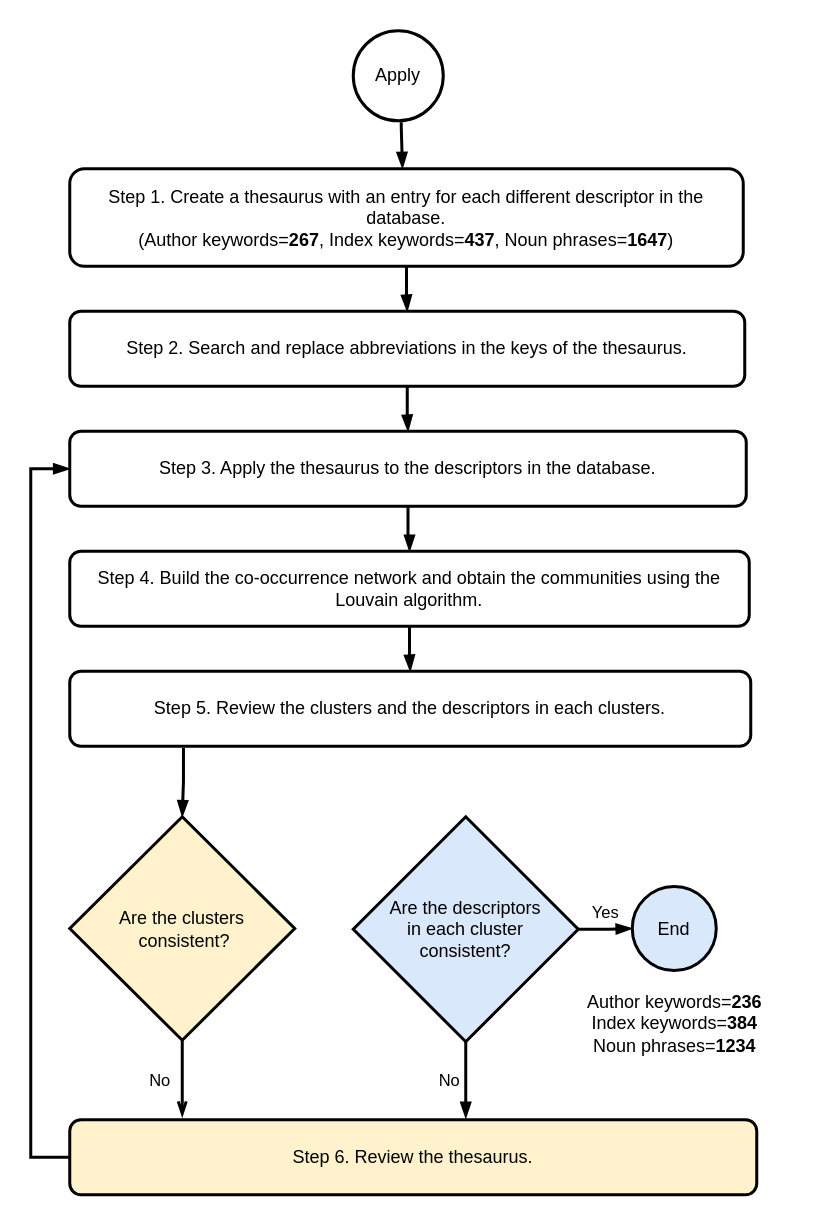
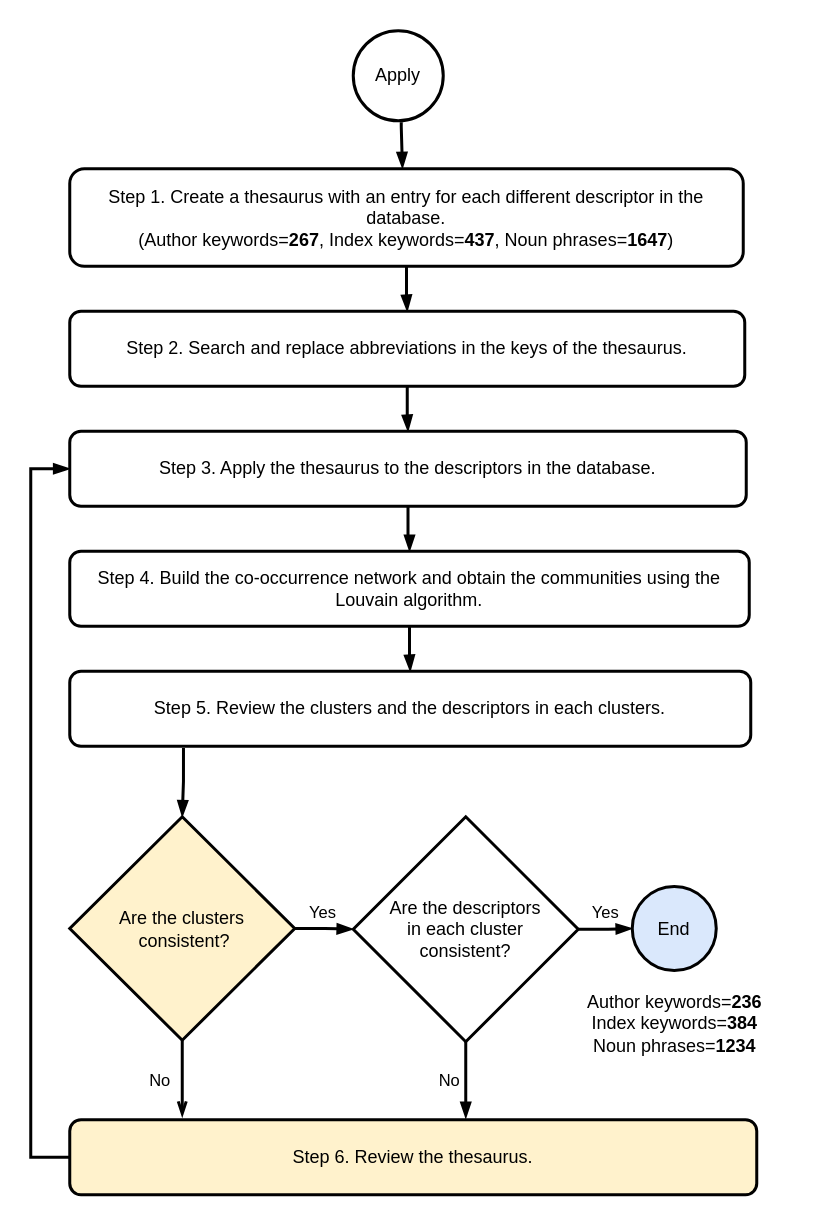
+ <mxCell id="14" style="edgeStyle=orthogonalEdgeStyle;rounded=0;orthogonalLoop=1;jettySize=auto;html=1;entryX=0;entryY=0.5;entryDx=0;entryDy=0;strokeColor=#000000;endArrow=blockThin;endFill=1;strokeWidth=2;" parent="1" source="12" target="13" edge="1"><mxGeometry relative="1" as="geometry" /></mxCell>
+ <mxCell id="15" value="Yes&amp;nbsp;" style="edgeLabel;html=1;align=center;verticalAlign=middle;resizable=0;points=[];fontColor=#000000;labelBackgroundColor=none;" parent="14" vertex="1" connectable="0"><mxGeometry x="0.121" y="1" relative="1" as="geometry"><mxPoint x="-2" y="-11" as="offset" /></mxGeometry></mxCell>
- <mxCell id="13" value="Are the&amp;nbsp;descriptors&lt;br&gt;in each cluster &lt;br&gt;consistent?" style="rhombus;whiteSpace=wrap;html=1;fillColor=#dae8fc;strokeColor=#000000;strokeWidth=2;fontColor=#000000;" parent="1" vertex="1"><mxGeometry x="235" y="544" width="150" height="150" as="geometry" /></mxCell>
+ <mxCell id="13" value="Are the&amp;nbsp;descriptors&lt;br&gt;in each cluster &lt;br&gt;consistent?" style="rhombus;whiteSpace=wrap;html=1;fillColor=#FFFFFF;strokeColor=#000000;strokeWidth=2;fontColor=#000000;" parent="1" vertex="1"><mxGeometry x="235" y="544" width="150" height="150" as="geometry" /></mxCell>
